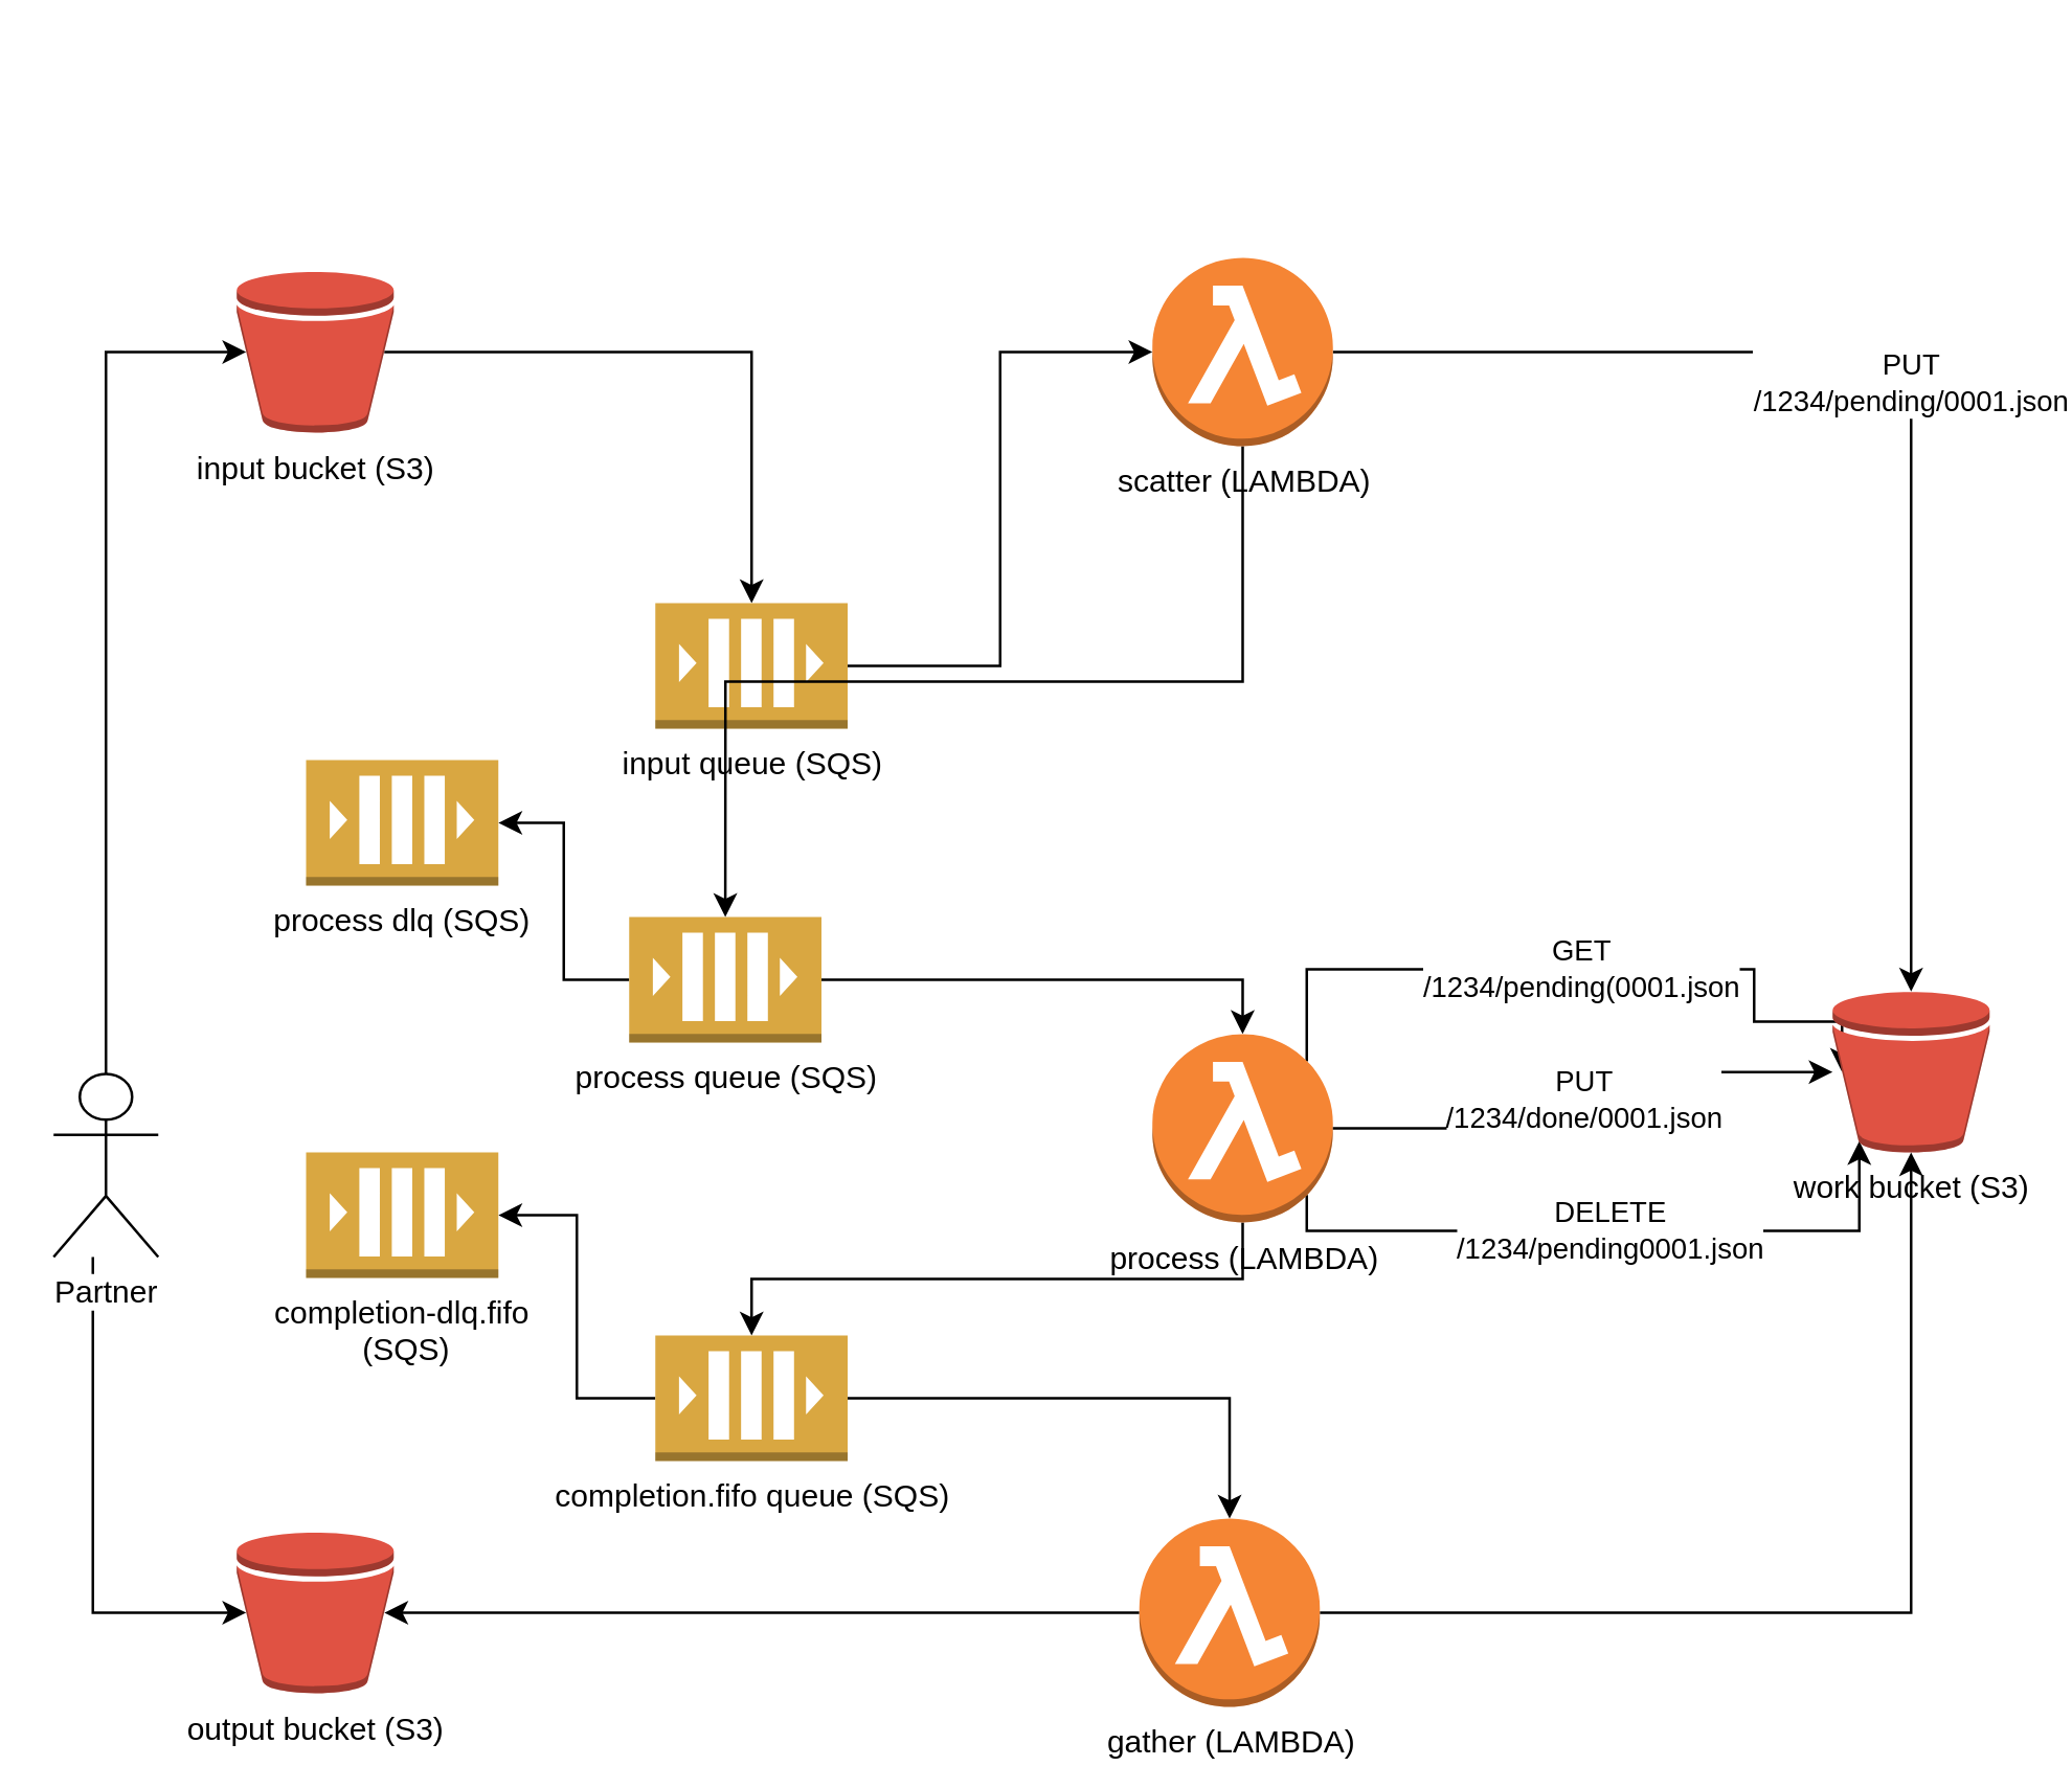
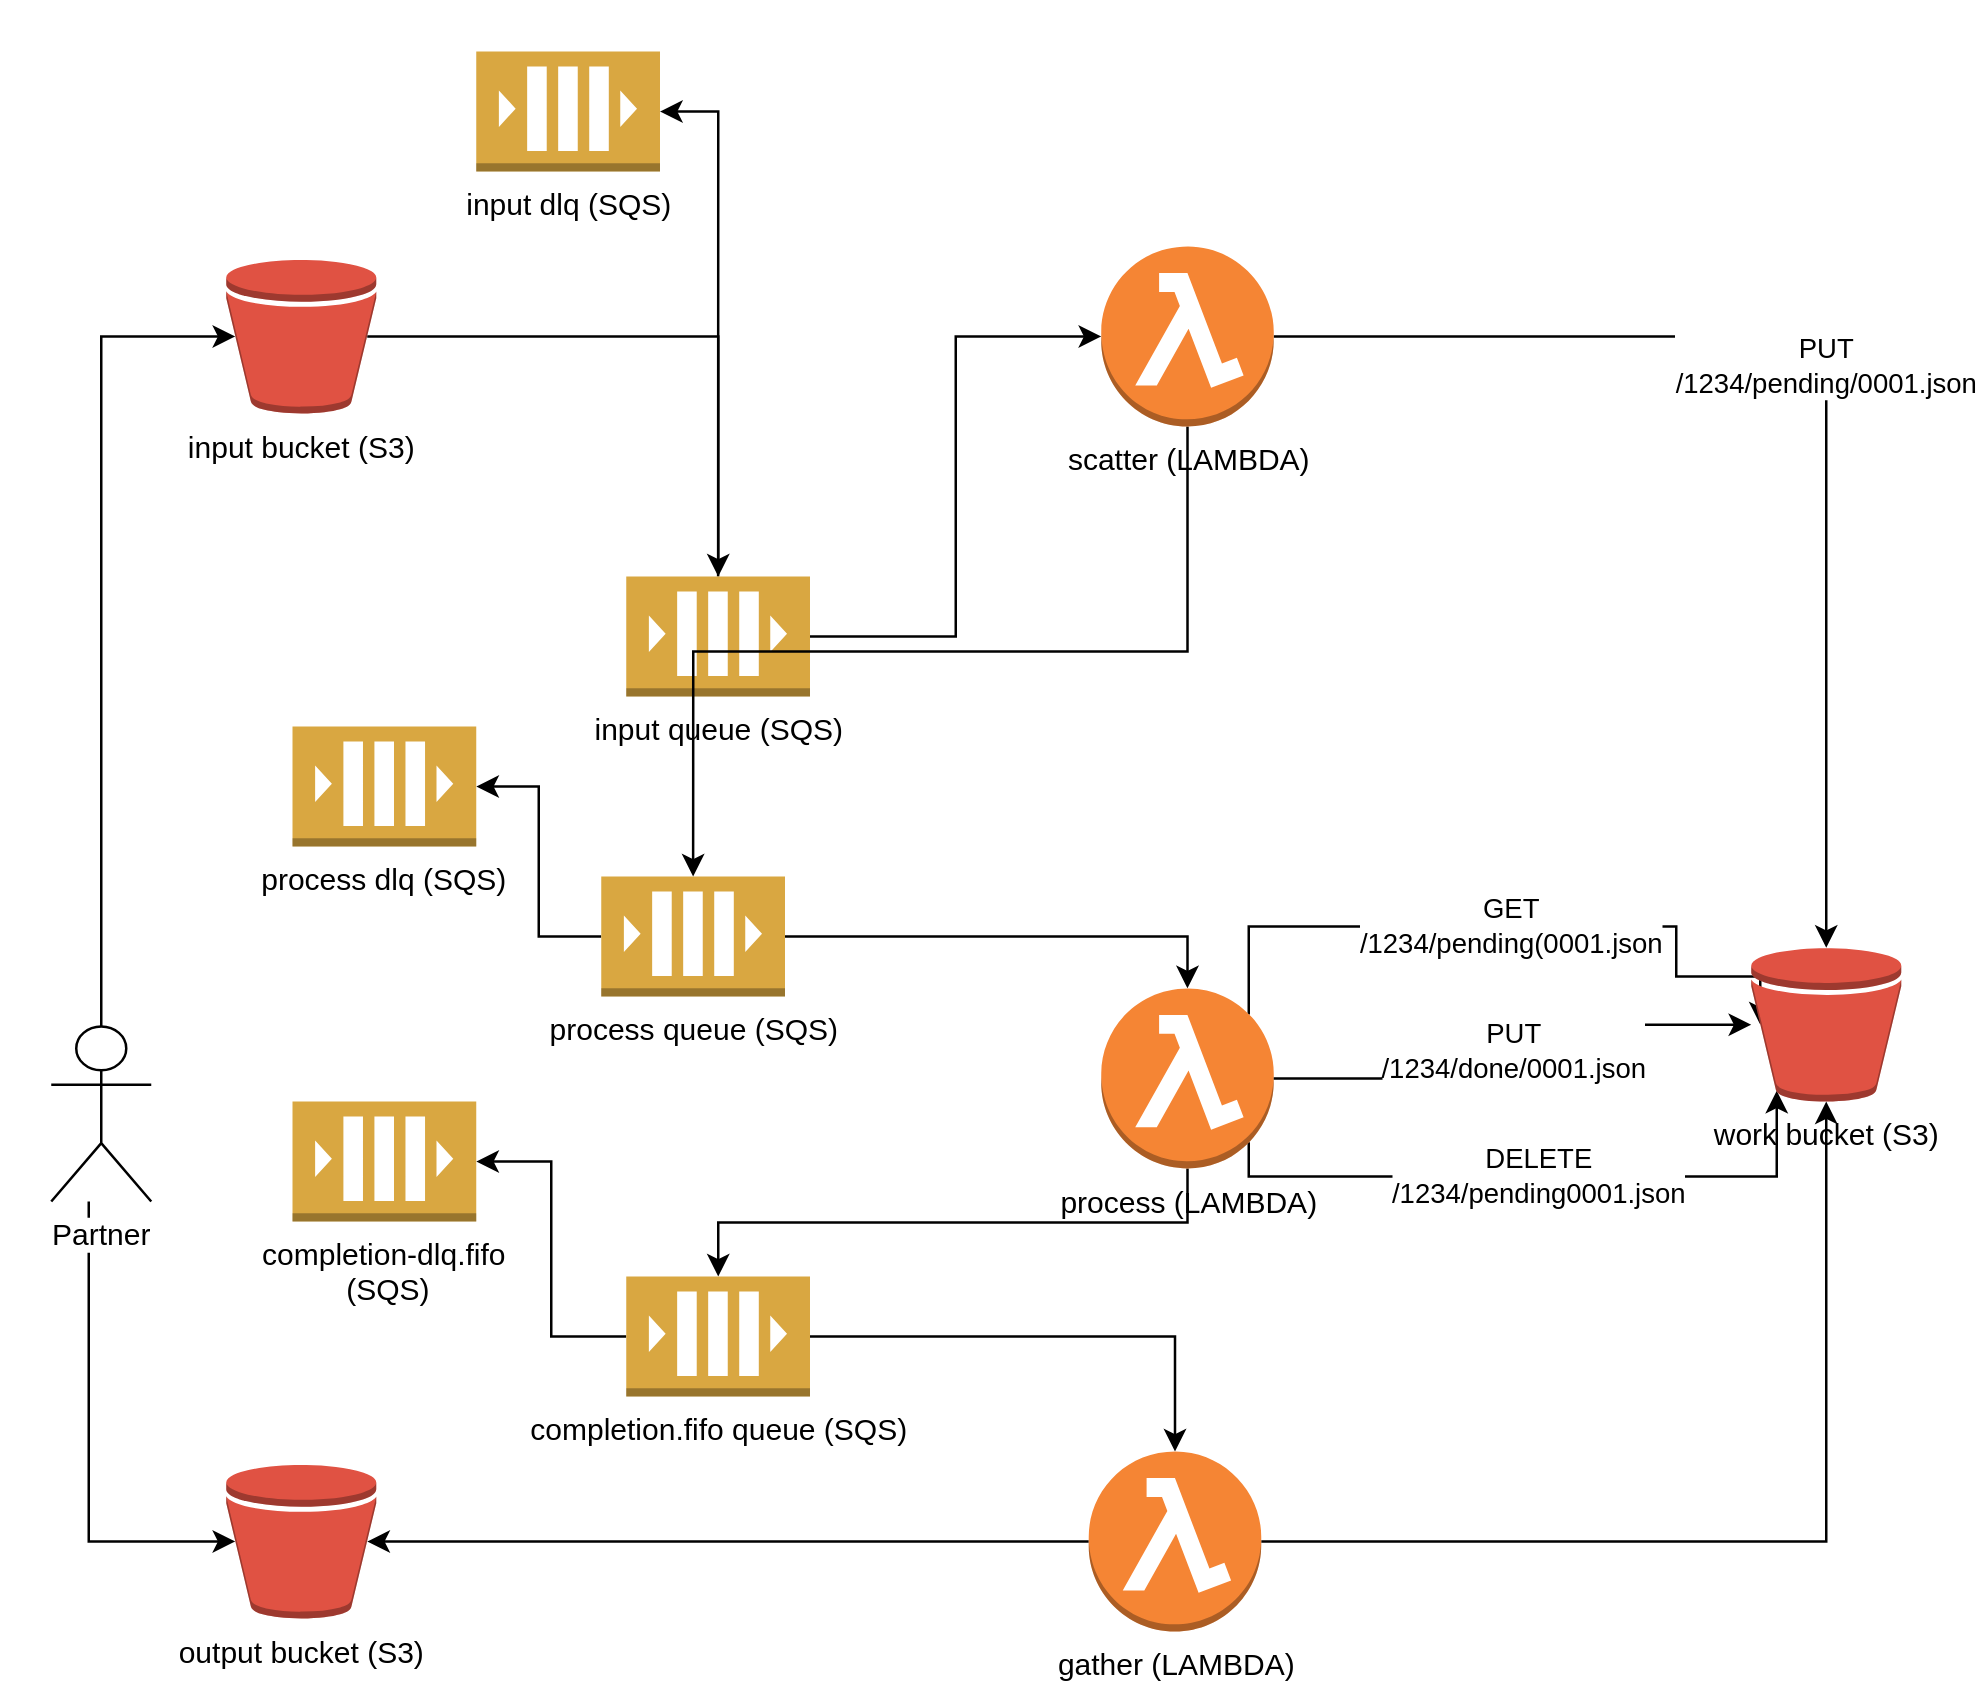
+ <mxCell id="28" value="input dlq (SQS)" style="outlineConnect=0;dashed=0;verticalLabelPosition=bottom;verticalAlign=top;align=center;html=1;shape=mxgraph.aws3.queue;fillColor=#D9A741;gradientColor=none;" vertex="1" parent="1"><mxGeometry x="190" y="20" width="73.5" height="48" as="geometry" /></mxCell>
+ <mxCell id="5" style="edgeStyle=orthogonalEdgeStyle;rounded=0;orthogonalLoop=1;jettySize=auto;html=1;exitX=0.5;exitY=0;exitDx=0;exitDy=0;exitPerimeter=0;entryX=1;entryY=0.5;entryDx=0;entryDy=0;entryPerimeter=0;" edge="1" parent="1" source="6" target="28"><mxGeometry relative="1" as="geometry" /></mxCell>
